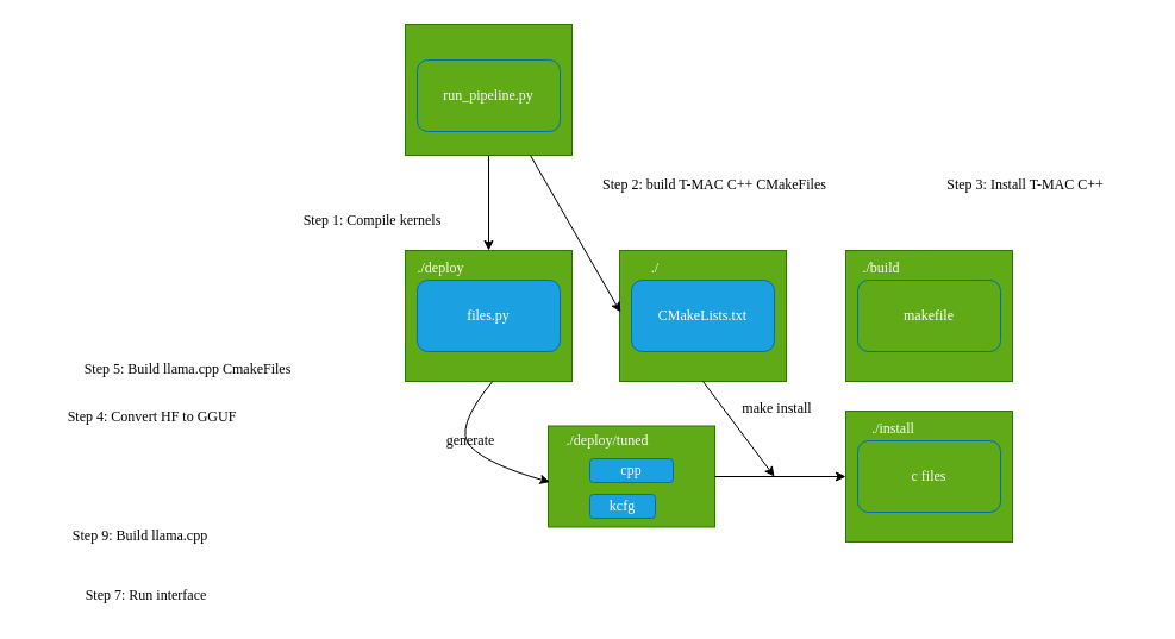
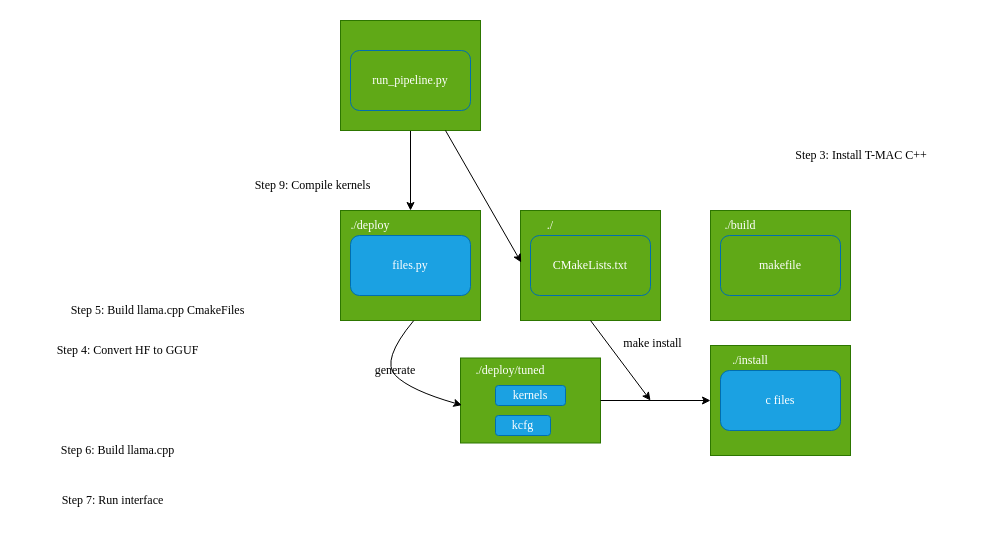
- <mxCell id="9" value="&lt;font face=&quot;Lucida Console&quot; color=&quot;#000000&quot;&gt;Step 2: build T-MAC C++ CMakeFiles&lt;/font&gt;" style="text;html=1;align=center;verticalAlign=middle;whiteSpace=wrap;rounded=0;fontColor=#FFFFFF;" vertex="1" parent="1"><mxGeometry x="470" y="140" width="260" height="30" as="geometry" /></mxCell>
- <mxCell id="8" value="&lt;font face=&quot;Lucida Console&quot; color=&quot;#000000&quot;&gt;Step 1:&amp;nbsp;&lt;span style=&quot;font-size: 12px;&quot;&gt;Compile kernels&lt;/span&gt;&lt;/font&gt;" style="text;html=1;align=center;verticalAlign=middle;whiteSpace=wrap;rounded=0;fontColor=#FFFFFF;" vertex="1" parent="1"><mxGeometry x="225" y="170" width="175" height="30" as="geometry" /></mxCell>
+ <mxCell id="8" value="&lt;font face=&quot;Lucida Console&quot; color=&quot;#000000&quot;&gt;Step 9:&amp;nbsp;&lt;span style=&quot;font-size: 12px;&quot;&gt;Compile kernels&lt;/span&gt;&lt;/font&gt;" style="text;html=1;align=center;verticalAlign=middle;whiteSpace=wrap;rounded=0;fontColor=#FFFFFF;" vertex="1" parent="1"><mxGeometry x="225" y="170" width="175" height="30" as="geometry" /></mxCell>
- <mxCell id="17" value="&lt;font face=&quot;Lucida Console&quot;&gt;&lt;span style=&quot;font-size: 12px;&quot;&gt;CMakeLists.txt&lt;/span&gt;&lt;/font&gt;" style="rounded=1;whiteSpace=wrap;html=1;fillColor=#1ba1e2;fontColor=#ffffff;strokeColor=#006EAF;" vertex="1" parent="1"><mxGeometry x="530" y="235" width="120" height="60" as="geometry" /></mxCell>
+ <mxCell id="17" value="&lt;font face=&quot;Lucida Console&quot;&gt;&lt;span style=&quot;font-size: 12px;&quot;&gt;CMakeLists.txt&lt;/span&gt;&lt;/font&gt;" style="rounded=1;whiteSpace=wrap;html=1;fillColor=#60a917;fontColor=#ffffff;strokeColor=#006EAF;" vertex="1" parent="1"><mxGeometry x="530" y="235" width="120" height="60" as="geometry" /></mxCell>
- <mxCell id="20" value="&lt;font face=&quot;Lucida Console&quot;&gt;&lt;span style=&quot;font-size: 12px;&quot;&gt;cpp&lt;/span&gt;&lt;/font&gt;" style="rounded=1;whiteSpace=wrap;html=1;fillColor=#1ba1e2;fontColor=#ffffff;strokeColor=#006EAF;" vertex="1" parent="1"><mxGeometry x="495" y="385" width="70" height="20" as="geometry" /></mxCell>
+ <mxCell id="20" value="&lt;font face=&quot;Lucida Console&quot;&gt;&lt;span style=&quot;font-size: 12px;&quot;&gt;kernels&lt;/span&gt;&lt;/font&gt;" style="rounded=1;whiteSpace=wrap;html=1;fillColor=#1ba1e2;fontColor=#ffffff;strokeColor=#006EAF;" vertex="1" parent="1"><mxGeometry x="495" y="385" width="70" height="20" as="geometry" /></mxCell>
- <mxCell id="31" value="&lt;font face=&quot;Lucida Console&quot;&gt;&lt;span style=&quot;font-size: 12px;&quot;&gt;c files&lt;/span&gt;&lt;/font&gt;" style="rounded=1;whiteSpace=wrap;html=1;fillColor=#60a917;fontColor=#ffffff;strokeColor=#006EAF;" vertex="1" parent="1"><mxGeometry x="720" y="370" width="120" height="60" as="geometry" /></mxCell>
+ <mxCell id="31" value="&lt;font face=&quot;Lucida Console&quot;&gt;&lt;span style=&quot;font-size: 12px;&quot;&gt;c files&lt;/span&gt;&lt;/font&gt;" style="rounded=1;whiteSpace=wrap;html=1;fillColor=#1ba1e2;fontColor=#ffffff;strokeColor=#006EAF;" vertex="1" parent="1"><mxGeometry x="720" y="370" width="120" height="60" as="geometry" /></mxCell>
- <mxCell id="13" value="&lt;font face=&quot;Lucida Console&quot; color=&quot;#000000&quot;&gt;Step 9: Build llama.cpp&lt;/font&gt;" style="text;html=1;align=center;verticalAlign=middle;whiteSpace=wrap;rounded=0;fontColor=#FFFFFF;" vertex="1" parent="1"><mxGeometry x="25" y="435" width="185" height="30" as="geometry" /></mxCell>
+ <mxCell id="13" value="&lt;font face=&quot;Lucida Console&quot; color=&quot;#000000&quot;&gt;Step 6: Build llama.cpp&lt;/font&gt;" style="text;html=1;align=center;verticalAlign=middle;whiteSpace=wrap;rounded=0;fontColor=#FFFFFF;" vertex="1" parent="1"><mxGeometry x="25" y="435" width="185" height="30" as="geometry" /></mxCell>
- <mxCell id="14" value="&lt;font face=&quot;Lucida Console&quot; color=&quot;#000000&quot;&gt;Step 7: Run interface&lt;/font&gt;" style="text;html=1;align=center;verticalAlign=middle;whiteSpace=wrap;rounded=0;fontColor=#FFFFFF;" vertex="1" parent="1"><mxGeometry x="30" y="485" width="185" height="30" as="geometry" /></mxCell>
+ <mxCell id="14" value="&lt;font face=&quot;Lucida Console&quot; color=&quot;#000000&quot;&gt;Step 7: Run interface&lt;/font&gt;" style="text;html=1;align=center;verticalAlign=middle;whiteSpace=wrap;rounded=0;fontColor=#FFFFFF;" vertex="1" parent="1"><mxGeometry x="20" y="485" width="185" height="30" as="geometry" /></mxCell>
